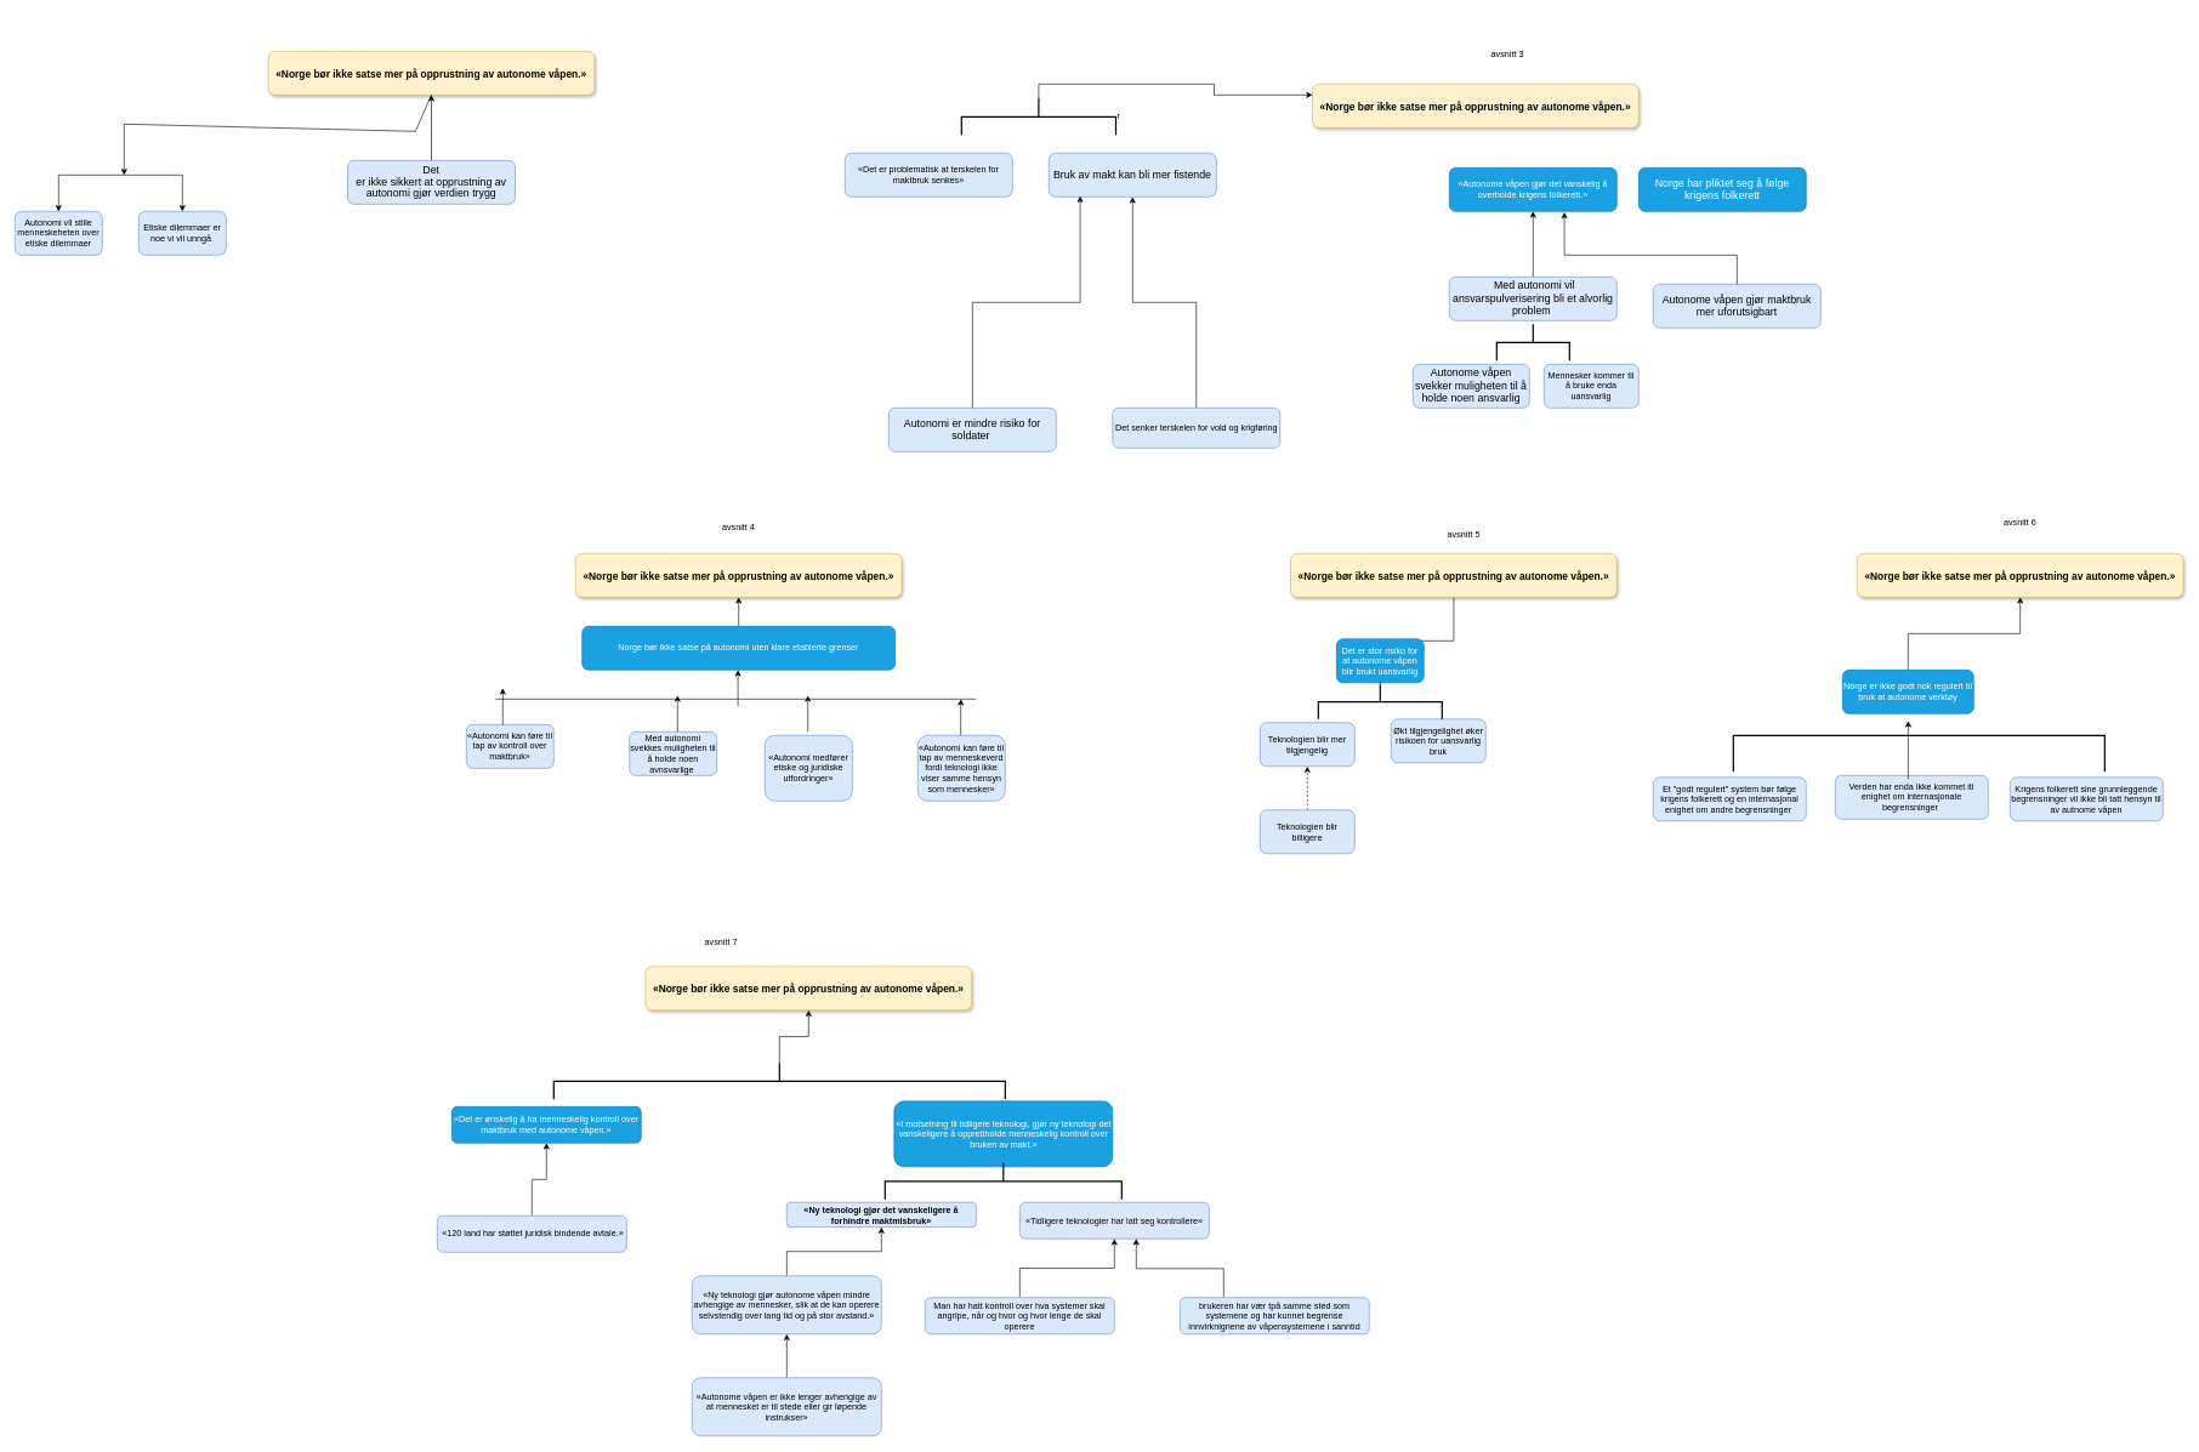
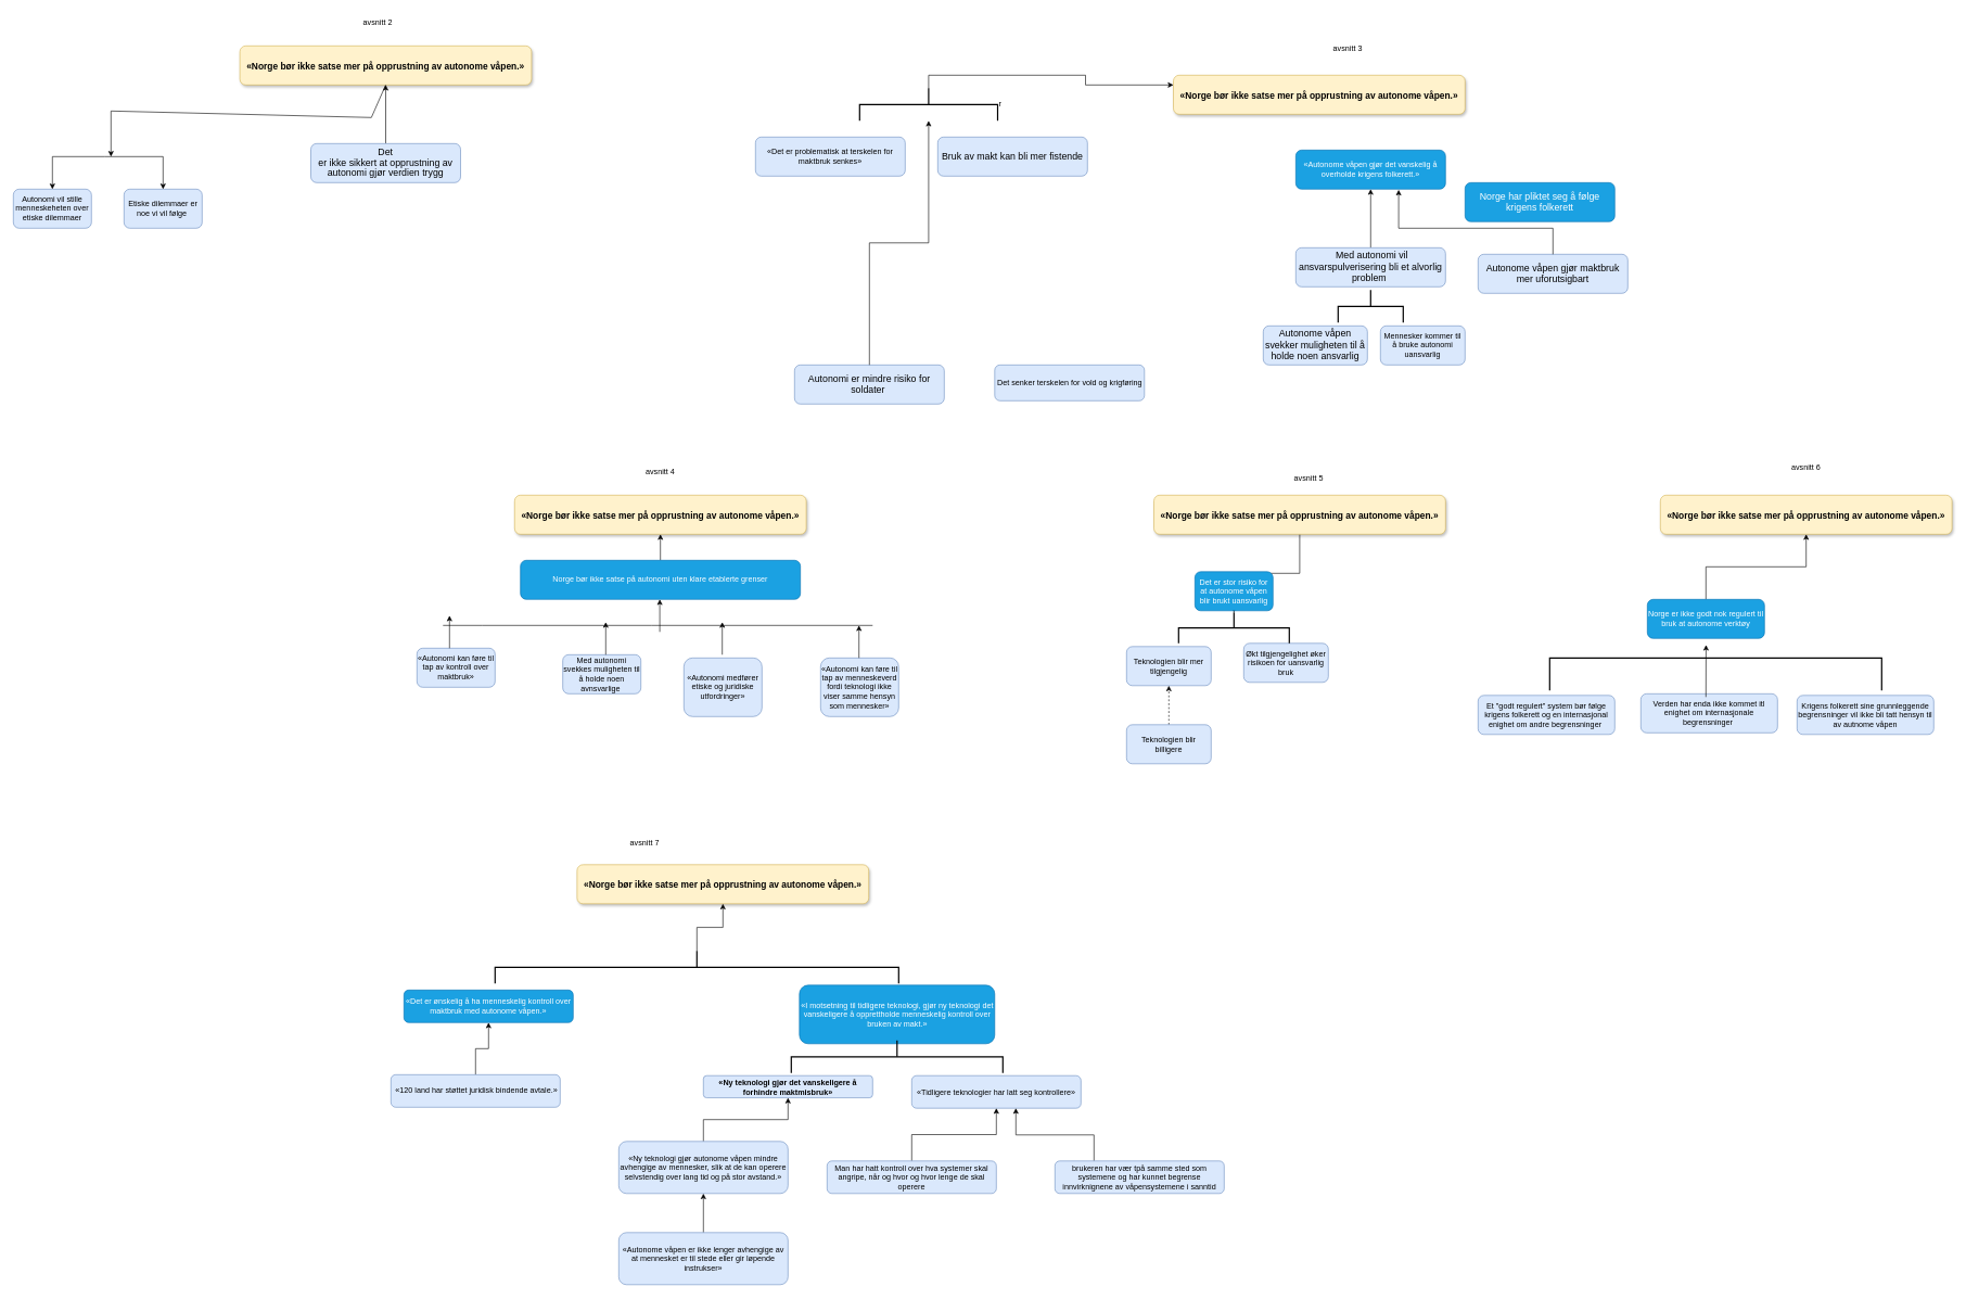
+ <mxCell id="23" value="avsnitt 2" style="text;html=1;align=center;verticalAlign=middle;whiteSpace=wrap;rounded=0;" vertex="1" parent="1"><mxGeometry x="550" y="20" width="60" height="30" as="geometry" /></mxCell>
- <mxCell id="11" value="&lt;span style=&quot;font-size: 14.667px;&quot;&gt;Norge har pliktet seg å følge krigens folkerett&lt;/span&gt;" style="rounded=1;whiteSpace=wrap;html=1;fillColor=#1ba1e2;strokeColor=#006EAF;fontColor=#ffffff;" vertex="1" parent="1"><mxGeometry x="2250" y="230" width="230" height="60" as="geometry" /></mxCell>
+ <mxCell id="11" value="&lt;span style=&quot;font-size: 14.667px;&quot;&gt;Norge har pliktet seg å følge krigens folkerett&lt;/span&gt;" style="rounded=1;whiteSpace=wrap;html=1;fillColor=#1ba1e2;strokeColor=#006EAF;fontColor=#ffffff;" vertex="1" parent="1"><mxGeometry x="2250" y="280" width="230" height="60" as="geometry" /></mxCell>
- <mxCell id="6" value="Etiske dilemmaer er noe vi vil unngå&amp;nbsp;" style="rounded=1;whiteSpace=wrap;html=1;fillColor=#dae8fc;strokeColor=#6c8ebf;" vertex="1" parent="1"><mxGeometry x="190" y="290" width="120" height="60" as="geometry" /></mxCell>
+ <mxCell id="6" value="Etiske dilemmaer er noe vi vil følge&amp;nbsp;" style="rounded=1;whiteSpace=wrap;html=1;fillColor=#dae8fc;strokeColor=#6c8ebf;" vertex="1" parent="1"><mxGeometry x="190" y="290" width="120" height="60" as="geometry" /></mxCell>
- <mxCell id="36" style="edgeStyle=orthogonalEdgeStyle;rounded=0;orthogonalLoop=1;jettySize=auto;html=1;entryX=0.187;entryY=0.983;entryDx=0;entryDy=0;entryPerimeter=0;" edge="1" parent="1" source="34" target="9"><mxGeometry relative="1" as="geometry" /></mxCell>
+ <mxCell id="36" style="edgeStyle=orthogonalEdgeStyle;rounded=0;orthogonalLoop=1;jettySize=auto;html=1;" edge="1" parent="1" source="34" target="39"><mxGeometry relative="1" as="geometry" /></mxCell>
- <mxCell id="16" style="edgeStyle=orthogonalEdgeStyle;rounded=0;orthogonalLoop=1;jettySize=auto;html=1;entryX=0.5;entryY=1;entryDx=0;entryDy=0;" edge="1" parent="1" source="17" target="9"><mxGeometry relative="1" as="geometry" /></mxCell>
- <mxCell id="18" value="Mennesker kommer til å bruke enda uansvarlig" style="whiteSpace=wrap;html=1;fillColor=#dae8fc;strokeColor=#6c8ebf;rounded=1;" vertex="1" parent="1"><mxGeometry x="2120" y="500" width="130" height="60" as="geometry" /></mxCell>
+ <mxCell id="18" value="Mennesker kommer til å bruke autonomi uansvarlig" style="whiteSpace=wrap;html=1;fillColor=#dae8fc;strokeColor=#6c8ebf;rounded=1;" vertex="1" parent="1"><mxGeometry x="2120" y="500" width="130" height="60" as="geometry" /></mxCell>
- <mxCell id="64" value="&amp;nbsp;«120 land har støttet juridisk bindende avtale.»" style="rounded=1;whiteSpace=wrap;html=1;fillColor=#dae8fc;strokeColor=#6c8ebf;" vertex="1" parent="1"><mxGeometry x="600" y="1670" width="260" height="50" as="geometry" /></mxCell>
+ <mxCell id="64" value="&amp;nbsp;«120 land har støttet juridisk bindende avtale.»" style="rounded=1;whiteSpace=wrap;html=1;fillColor=#dae8fc;strokeColor=#6c8ebf;" vertex="1" parent="1"><mxGeometry x="600" y="1650" width="260" height="50" as="geometry" /></mxCell>
